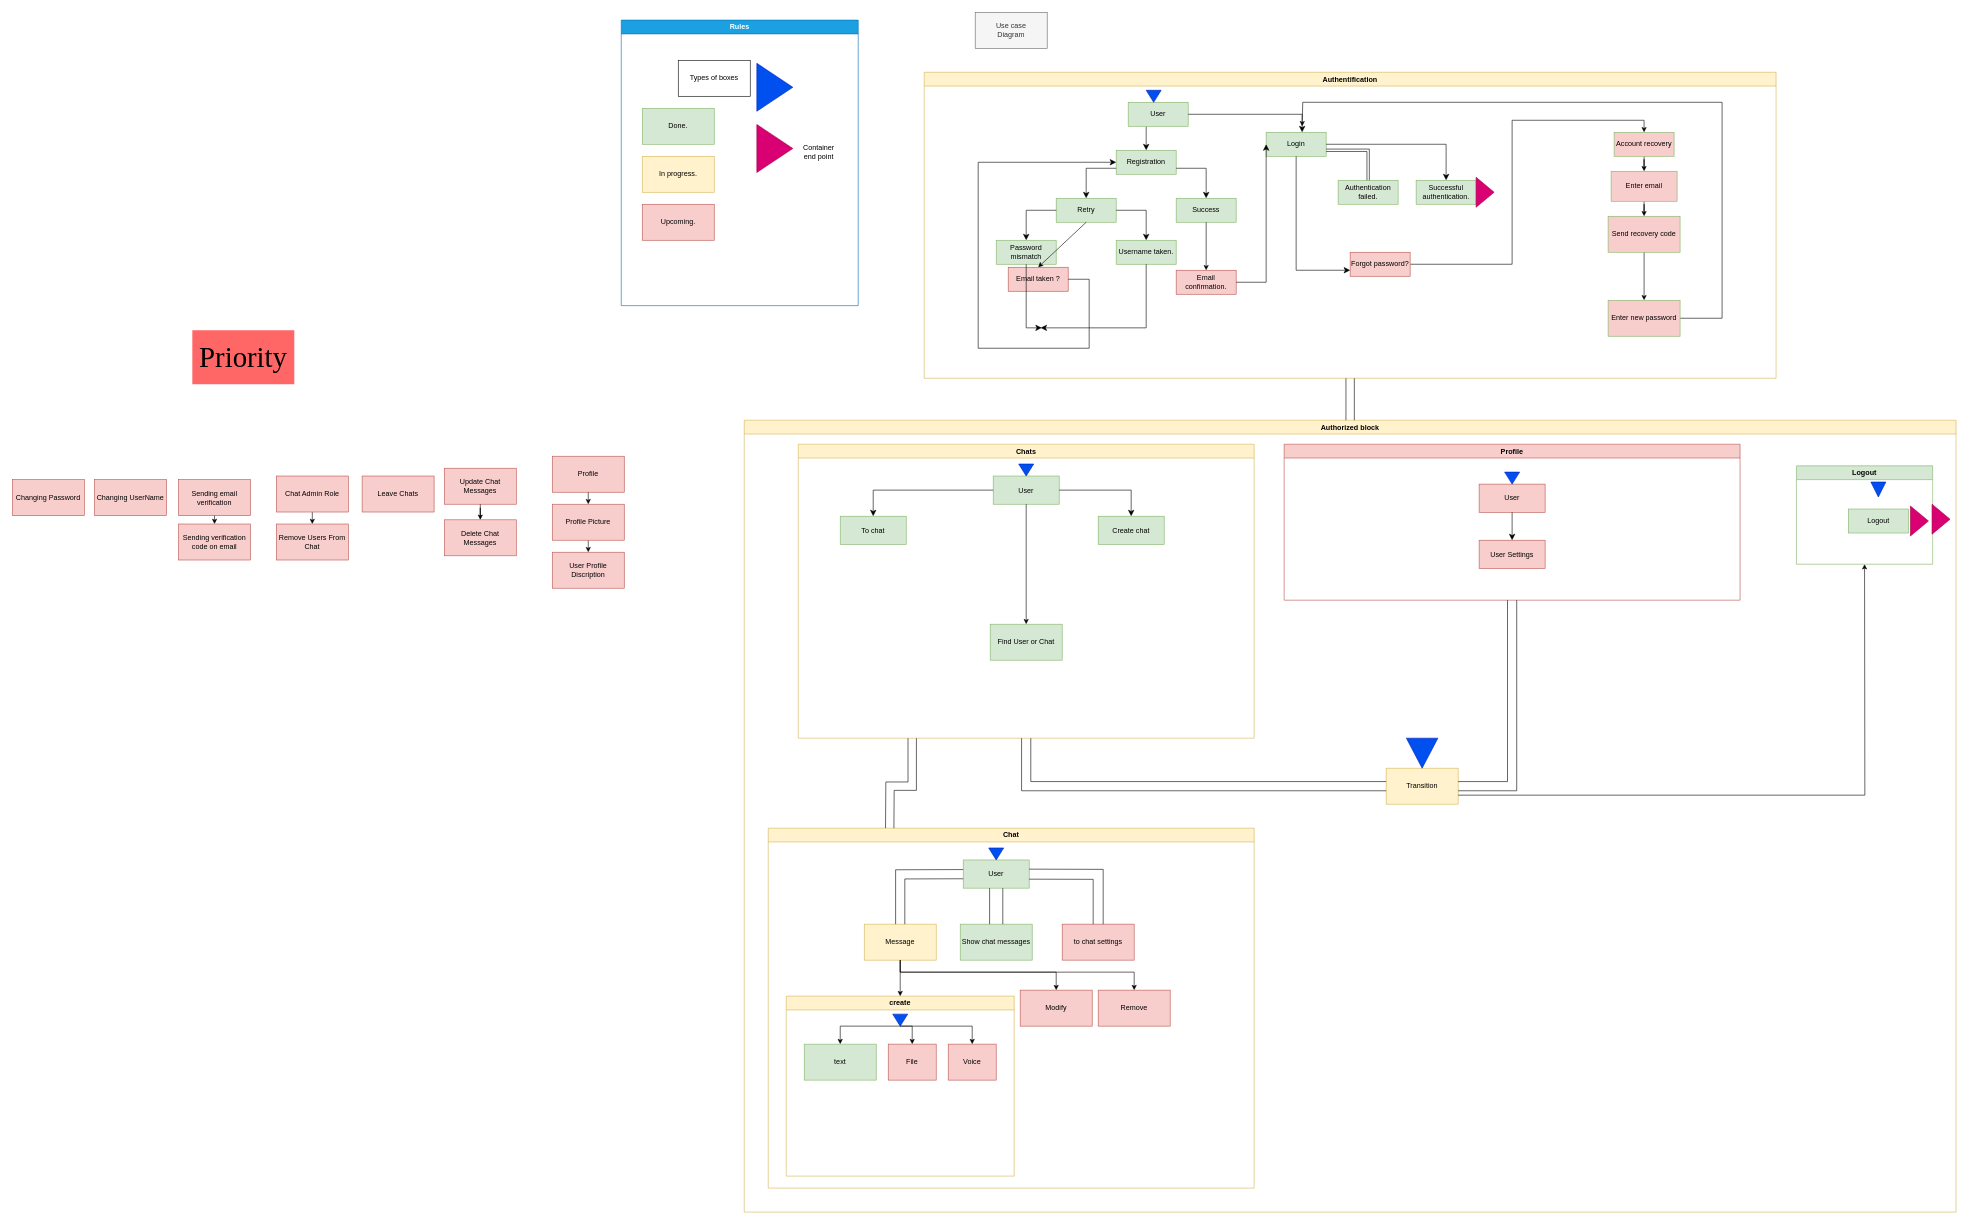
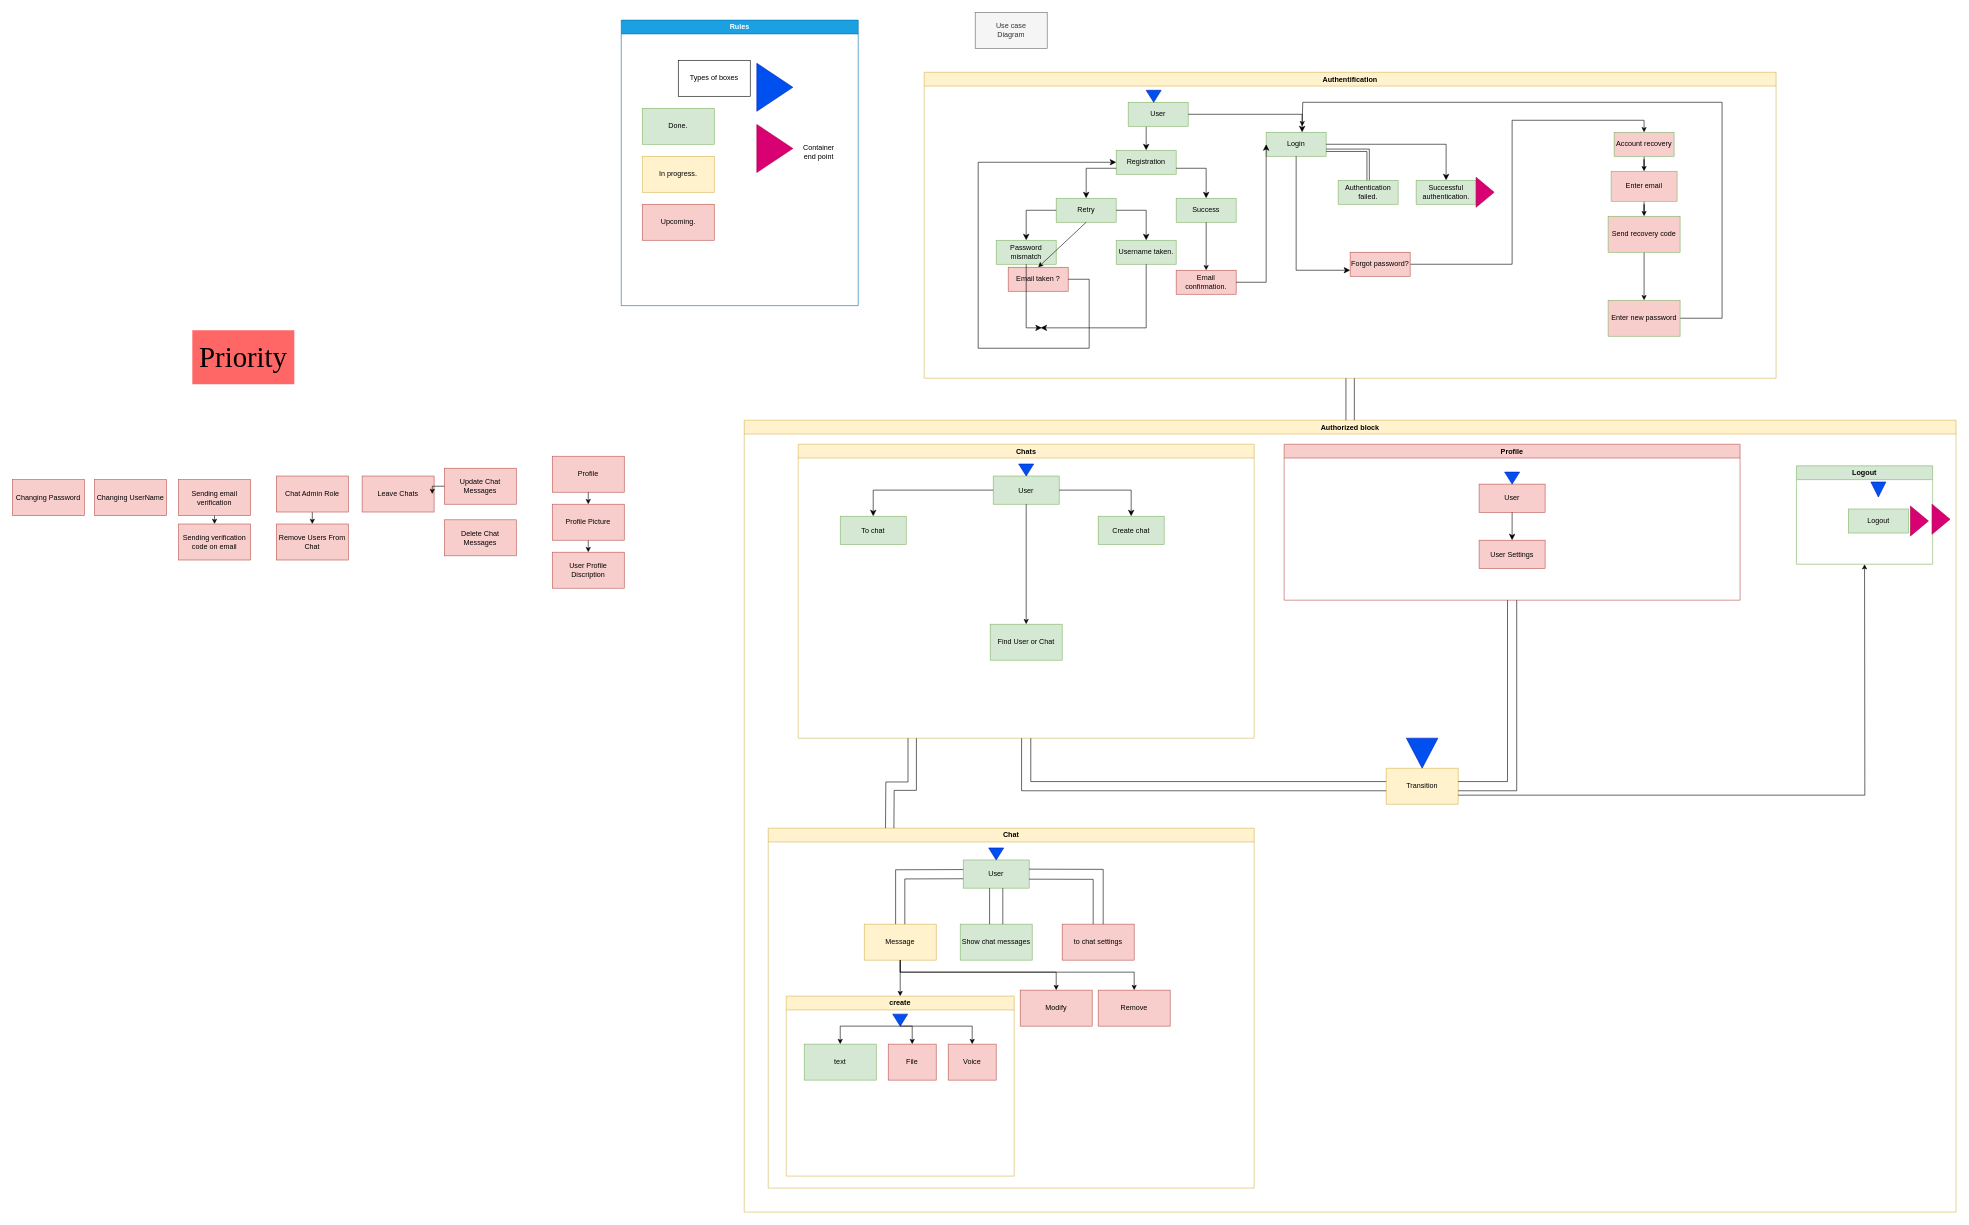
- <mxCell id="114" style="edgeStyle=orthogonalEdgeStyle;rounded=0;orthogonalLoop=1;jettySize=auto;html=1;entryX=0.5;entryY=0;entryDx=0;entryDy=0;" parent="1" source="112" target="113" edge="1"><mxGeometry relative="1" as="geometry" /></mxCell>
+ <mxCell id="114" style="edgeStyle=orthogonalEdgeStyle;rounded=0;orthogonalLoop=1;jettySize=auto;html=1;" parent="1" source="112" target="47" edge="1"><mxGeometry relative="1" as="geometry" /></mxCell>
